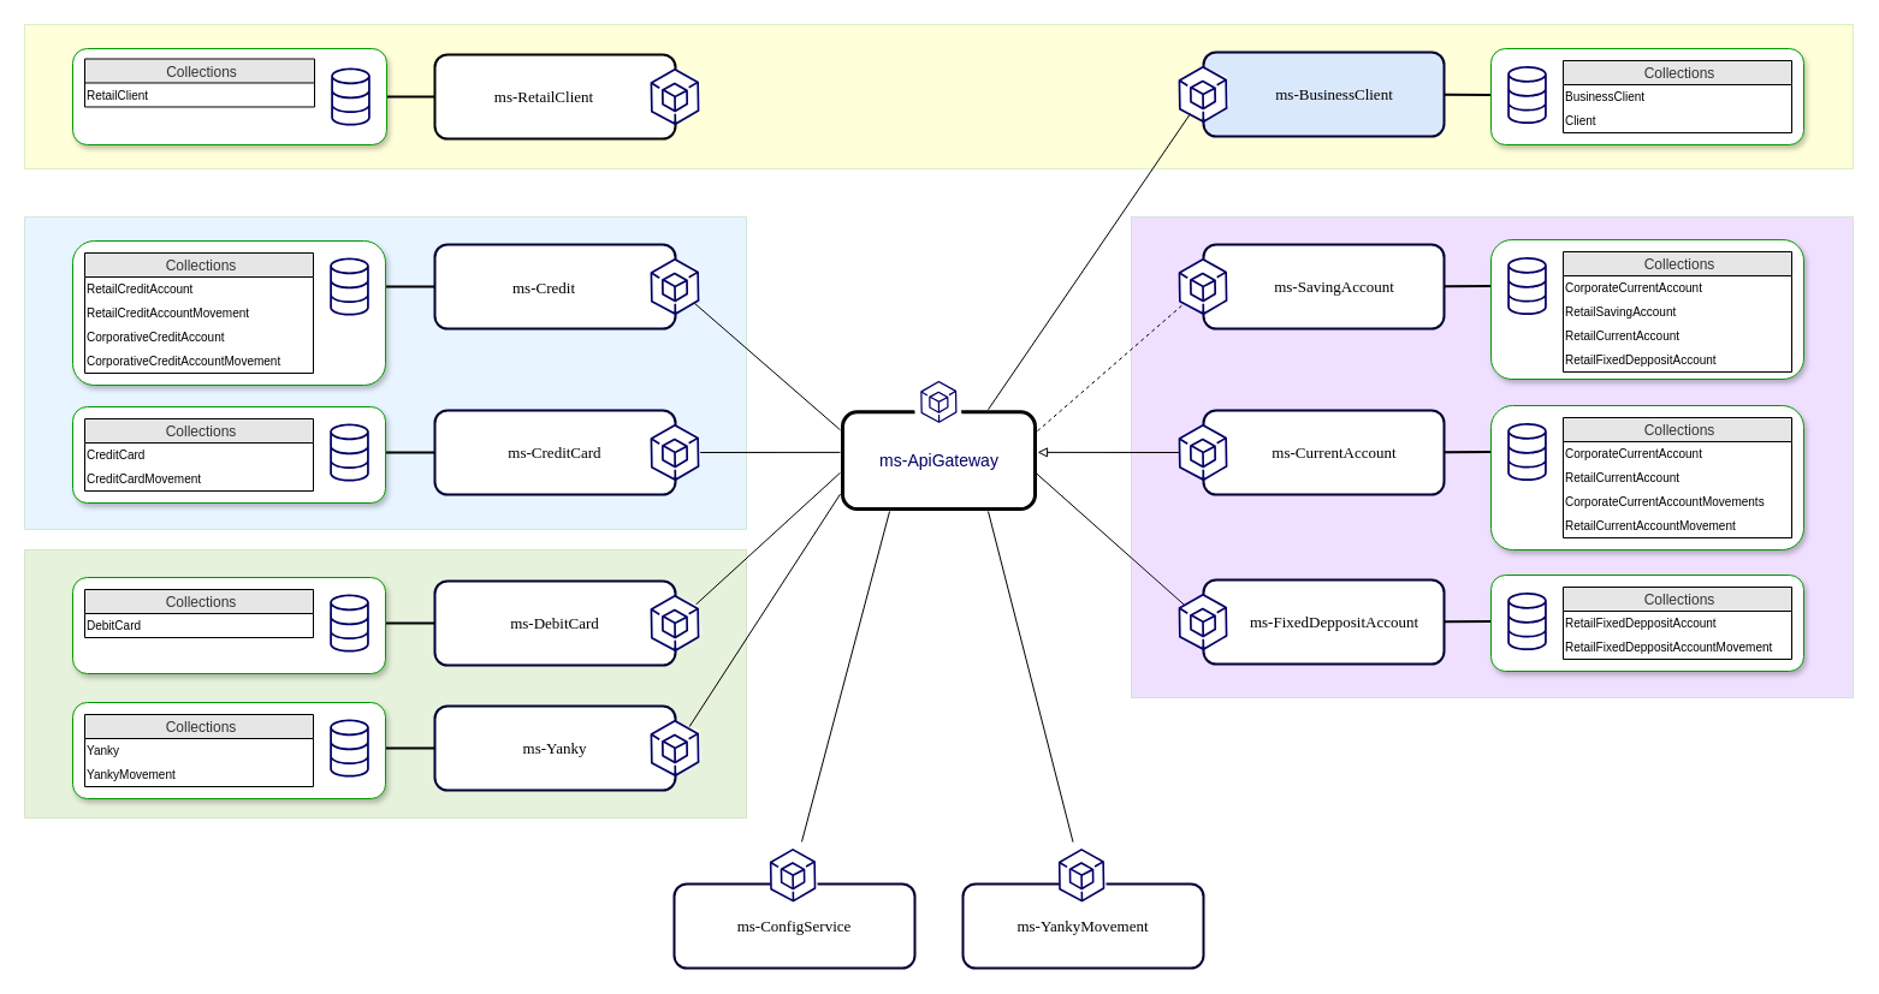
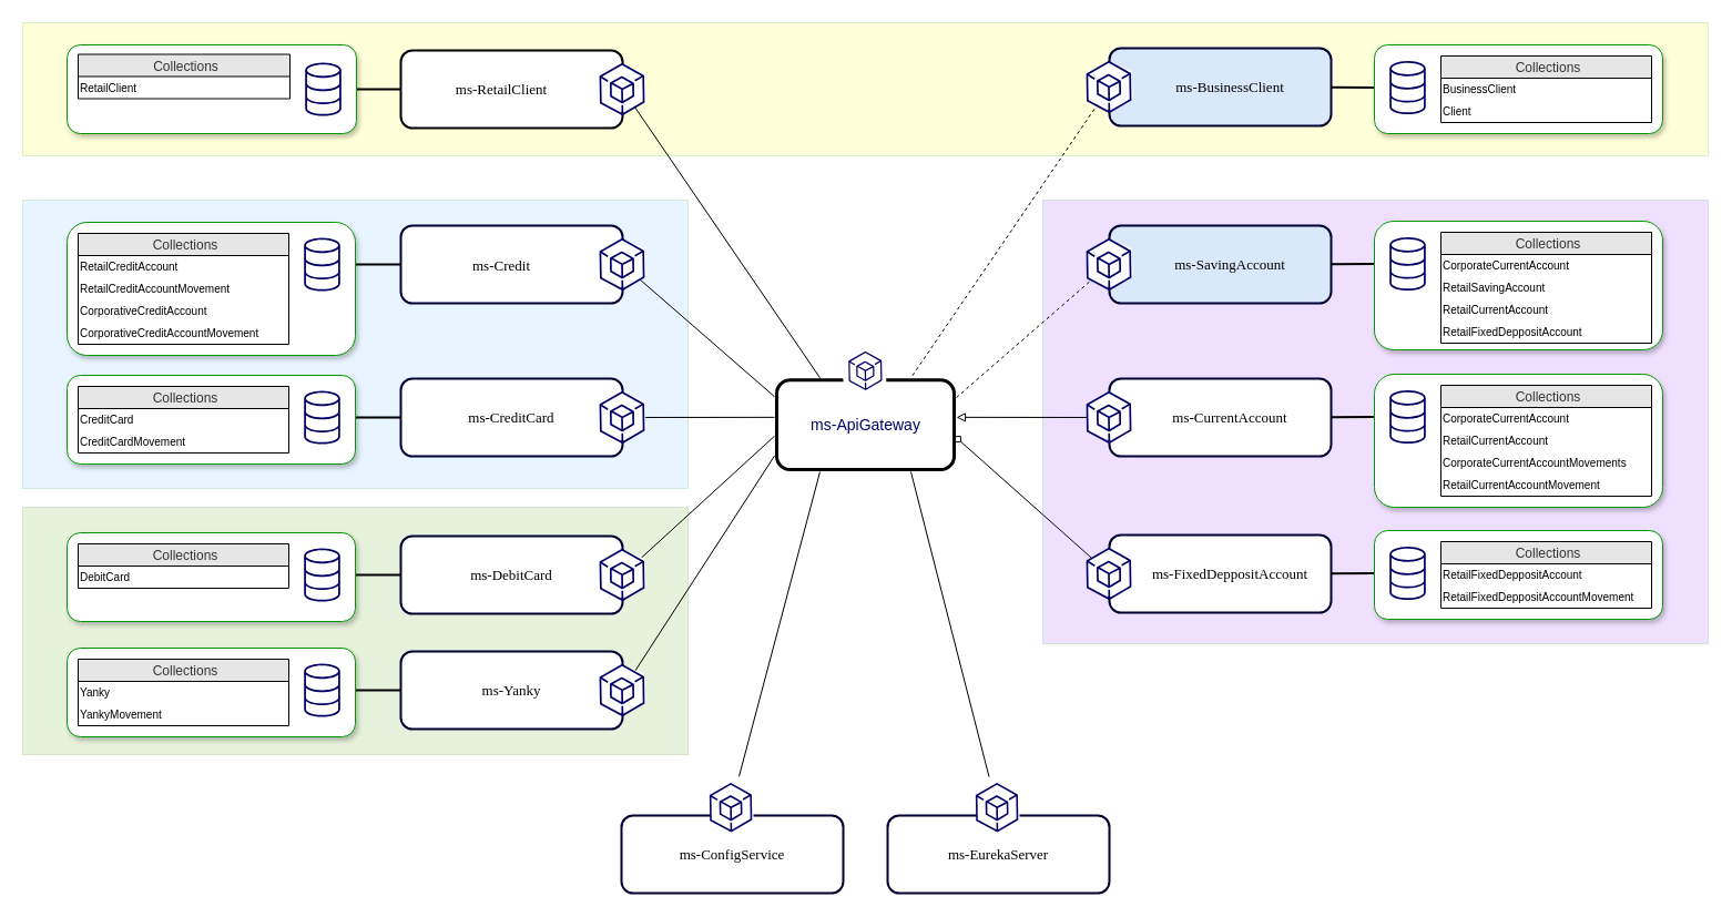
- <mxCell id="24" style="edgeStyle=none;rounded=0;orthogonalLoop=1;jettySize=auto;html=1;exitX=0;exitY=0.5;exitDx=0;exitDy=0;entryX=0.75;entryY=0;entryDx=0;entryDy=0;endArrow=none;endFill=0;" parent="1" source="70" target="99" edge="1"><mxGeometry relative="1" as="geometry" /></mxCell>
+ <mxCell id="24" style="edgeStyle=none;rounded=0;orthogonalLoop=1;jettySize=auto;html=1;exitX=0;exitY=0.5;exitDx=0;exitDy=0;entryX=0.75;entryY=0;entryDx=0;entryDy=0;endArrow=none;endFill=0;dashed=1;" parent="1" source="70" target="99" edge="1"><mxGeometry relative="1" as="geometry" /></mxCell>
+ <mxCell id="12" style="edgeStyle=none;rounded=0;orthogonalLoop=1;jettySize=auto;html=1;exitX=1;exitY=0.5;exitDx=0;exitDy=0;endArrow=none;endFill=0;entryX=0.25;entryY=0;entryDx=0;entryDy=0;" parent="1" source="13" target="99" edge="1"><mxGeometry relative="1" as="geometry"><mxPoint x="730" y="180" as="targetPoint" /><mxPoint x="482.5" y="115" as="sourcePoint" /></mxGeometry></mxCell>
- <mxCell id="82" value="ms-SavingAccount" style="rounded=1;whiteSpace=wrap;html=1;shadow=0;labelBackgroundColor=none;strokeWidth=2;fontFamily=Verdana;fontSize=13;align=center;strokeColor=#000033;spacingLeft=18;" parent="1" vertex="1"><mxGeometry x="1000" y="203" width="200" height="70" as="geometry" /></mxCell>
+ <mxCell id="82" value="ms-SavingAccount" style="rounded=1;whiteSpace=wrap;html=1;shadow=0;labelBackgroundColor=none;strokeWidth=2;fontFamily=Verdana;fontSize=13;align=center;strokeColor=#000033;spacingLeft=18;fillColor=#dae8fc;" parent="1" vertex="1"><mxGeometry x="1000" y="203" width="200" height="70" as="geometry" /></mxCell>
- <mxCell id="3" style="edgeStyle=none;rounded=0;orthogonalLoop=1;jettySize=auto;html=1;endArrow=none;endFill=0;entryX=0.99;entryY=0.62;entryDx=0;entryDy=0;entryPerimeter=0;exitX=0;exitY=0.5;exitDx=0;exitDy=0;" parent="1" source="110" target="99" edge="1"><mxGeometry relative="1" as="geometry"><mxPoint x="1010" y="632" as="sourcePoint" /><mxPoint x="880" y="390" as="targetPoint" /></mxGeometry></mxCell>
+ <mxCell id="3" style="edgeStyle=none;rounded=0;orthogonalLoop=1;jettySize=auto;html=1;endArrow=diamond;endFill=0;entryX=0.99;entryY=0.62;entryDx=0;entryDy=0;entryPerimeter=0;exitX=0;exitY=0.5;exitDx=0;exitDy=0;" parent="1" source="110" target="99" edge="1"><mxGeometry relative="1" as="geometry"><mxPoint x="1010" y="632" as="sourcePoint" /><mxPoint x="880" y="390" as="targetPoint" /></mxGeometry></mxCell>
- <mxCell id="104" value="ms-YankyMovement" style="rounded=1;whiteSpace=wrap;html=1;shadow=0;labelBackgroundColor=none;strokeWidth=2;fontFamily=Verdana;fontSize=13;align=center;perimeterSpacing=0;strokeColor=#000033;" parent="103" vertex="1"><mxGeometry y="35" width="200" height="70" as="geometry" /></mxCell>
+ <mxCell id="104" value="ms-EurekaServer" style="rounded=1;whiteSpace=wrap;html=1;shadow=0;labelBackgroundColor=none;strokeWidth=2;fontFamily=Verdana;fontSize=13;align=center;perimeterSpacing=0;strokeColor=#000033;" parent="103" vertex="1"><mxGeometry y="35" width="200" height="70" as="geometry" /></mxCell>
